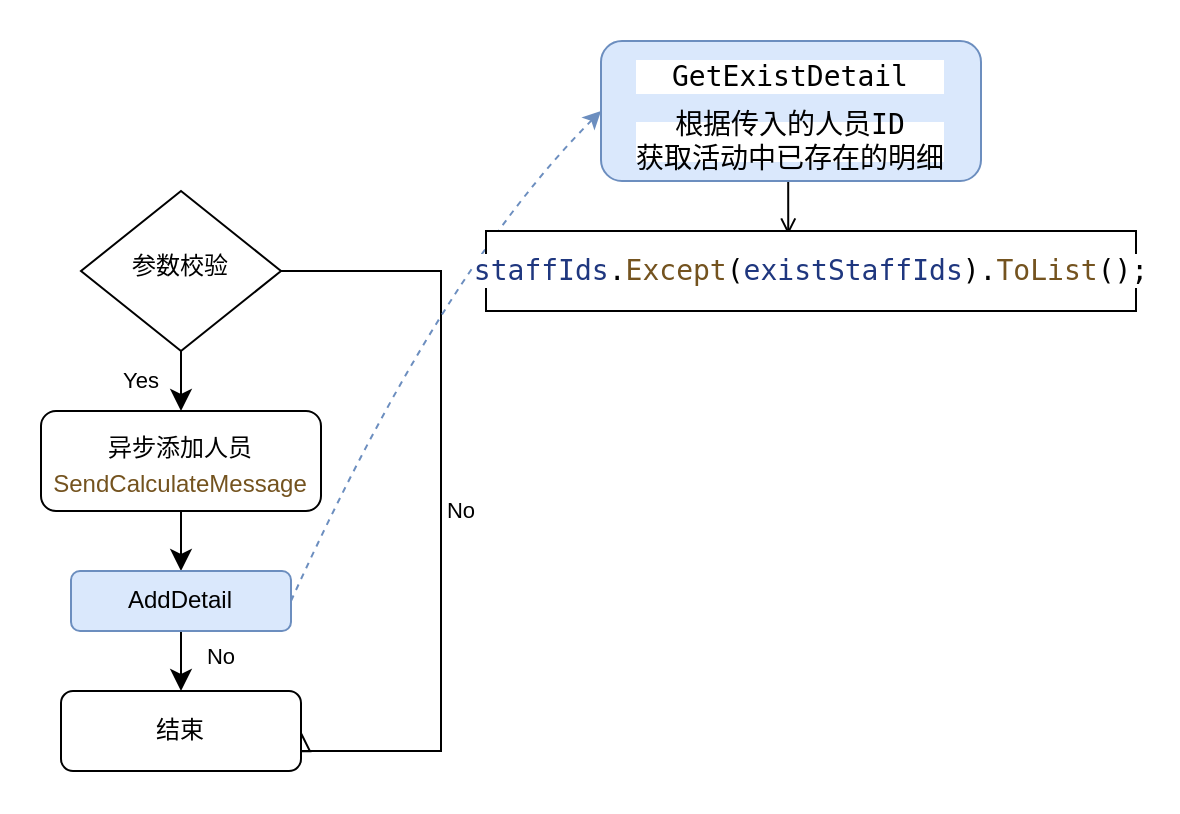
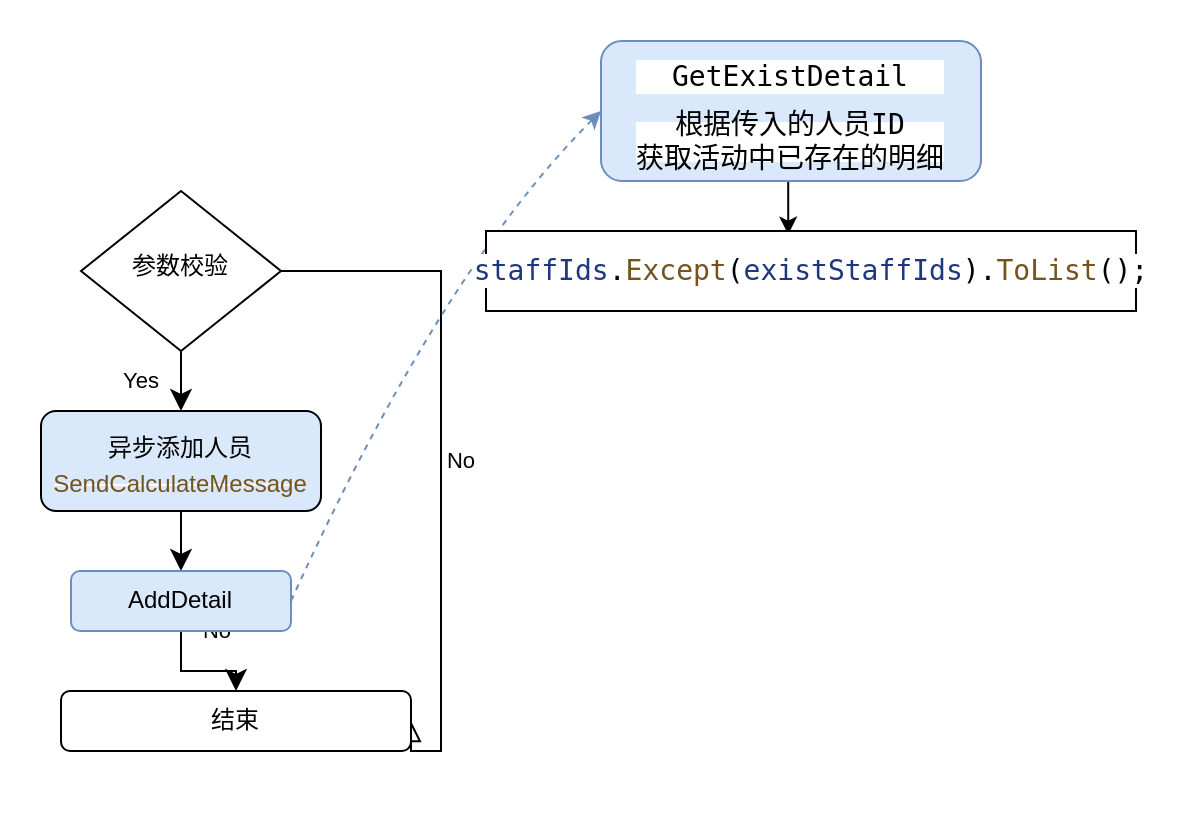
- <mxCell id="11" style="edgeStyle=orthogonalEdgeStyle;rounded=0;orthogonalLoop=1;jettySize=auto;html=1;exitX=0.5;exitY=1;exitDx=0;exitDy=0;entryX=0.465;entryY=0.045;entryDx=0;entryDy=0;entryPerimeter=0;fontFamily=Helvetica;fontSize=12;endArrow=open;endFill=1;" edge="1" parent="1" source="12" target="13"><mxGeometry relative="1" as="geometry" /></mxCell>
+ <mxCell id="11" style="edgeStyle=orthogonalEdgeStyle;rounded=0;orthogonalLoop=1;jettySize=auto;html=1;exitX=0.5;exitY=1;exitDx=0;exitDy=0;entryX=0.465;entryY=0.045;entryDx=0;entryDy=0;entryPerimeter=0;fontFamily=Helvetica;fontSize=12;endArrow=classic;endFill=1;" edge="1" parent="1" source="12" target="13"><mxGeometry relative="1" as="geometry" /></mxCell>
- <mxCell id="7" value="&lt;p style=&quot;line-height: 100%;&quot;&gt;异步添加人员&lt;/p&gt;&lt;p style=&quot;background-color: rgb(255, 255, 255); line-height: 10%;&quot;&gt;&lt;span style=&quot;color: rgb(116, 83, 31);&quot;&gt;&lt;font style=&quot;font-size: 12px;&quot;&gt;SendCalculateMessage&lt;/font&gt;&lt;/span&gt;&lt;/p&gt;" style="rounded=1;whiteSpace=wrap;html=1;fontSize=12;glass=0;strokeWidth=1;shadow=0;" vertex="1" parent="1"><mxGeometry x="20" y="205" width="140" height="50" as="geometry" /></mxCell>
+ <mxCell id="7" value="&lt;p style=&quot;line-height: 100%;&quot;&gt;异步添加人员&lt;/p&gt;&lt;p style=&quot;background-color: rgb(255, 255, 255); line-height: 10%;&quot;&gt;&lt;span style=&quot;color: rgb(116, 83, 31);&quot;&gt;&lt;font style=&quot;font-size: 12px;&quot;&gt;SendCalculateMessage&lt;/font&gt;&lt;/span&gt;&lt;/p&gt;" style="rounded=1;whiteSpace=wrap;html=1;fontSize=12;glass=0;strokeWidth=1;shadow=0;fillColor=#dae8fc;" vertex="1" parent="1"><mxGeometry x="20" y="205" width="140" height="50" as="geometry" /></mxCell>
- <mxCell id="6" value="结束" style="rounded=1;whiteSpace=wrap;html=1;fontSize=12;glass=0;strokeWidth=1;shadow=0;" parent="1" vertex="1"><mxGeometry x="30" y="345" width="120" height="40" as="geometry" /></mxCell>
+ <mxCell id="6" value="结束" style="rounded=1;whiteSpace=wrap;html=1;fontSize=12;glass=0;strokeWidth=1;shadow=0;" parent="1" vertex="1"><mxGeometry x="30" y="345" width="175" height="30" as="geometry" /></mxCell>
